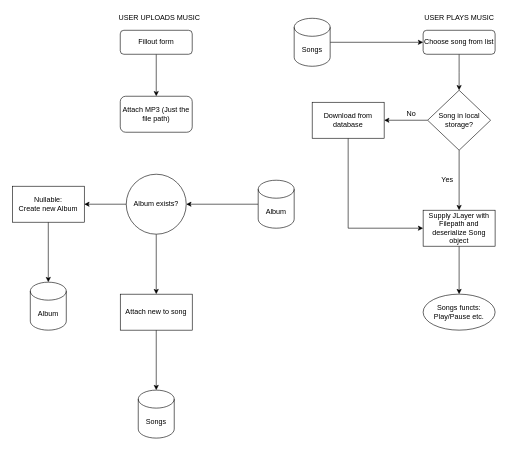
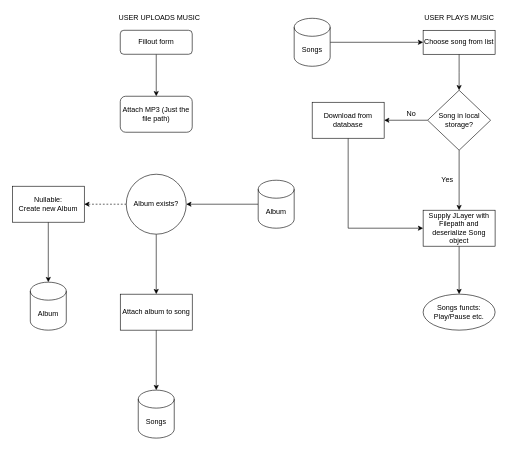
- <mxCell id="7" value="Choose song from list" style="rounded=1;whiteSpace=wrap;html=1;fontSize=12;glass=0;strokeWidth=1;shadow=0;" vertex="1" parent="1"><mxGeometry x="705" y="50" width="120" height="40" as="geometry" /></mxCell>
+ <mxCell id="7" value="Choose song from list" style="whiteSpace=wrap;html=1;fontSize=12;glass=0;strokeWidth=1;shadow=0;rounded=0;" vertex="1" parent="1"><mxGeometry x="705" y="50" width="120" height="40" as="geometry" /></mxCell>
- <mxCell id="19" value="" style="edgeStyle=orthogonalEdgeStyle;rounded=0;orthogonalLoop=1;jettySize=auto;html=1;" edge="1" parent="1" source="21" target="23"><mxGeometry relative="1" as="geometry" /></mxCell>
+ <mxCell id="19" value="" style="edgeStyle=orthogonalEdgeStyle;rounded=0;orthogonalLoop=1;jettySize=auto;html=1;dashed=1;" edge="1" parent="1" source="21" target="23"><mxGeometry relative="1" as="geometry" /></mxCell>
- <mxCell id="25" value="Attach new to song" style="whiteSpace=wrap;html=1;" vertex="1" parent="1"><mxGeometry x="200" y="490" width="120" height="60" as="geometry" /></mxCell>
+ <mxCell id="25" value="Attach album to song" style="whiteSpace=wrap;html=1;" vertex="1" parent="1"><mxGeometry x="200" y="490" width="120" height="60" as="geometry" /></mxCell>
